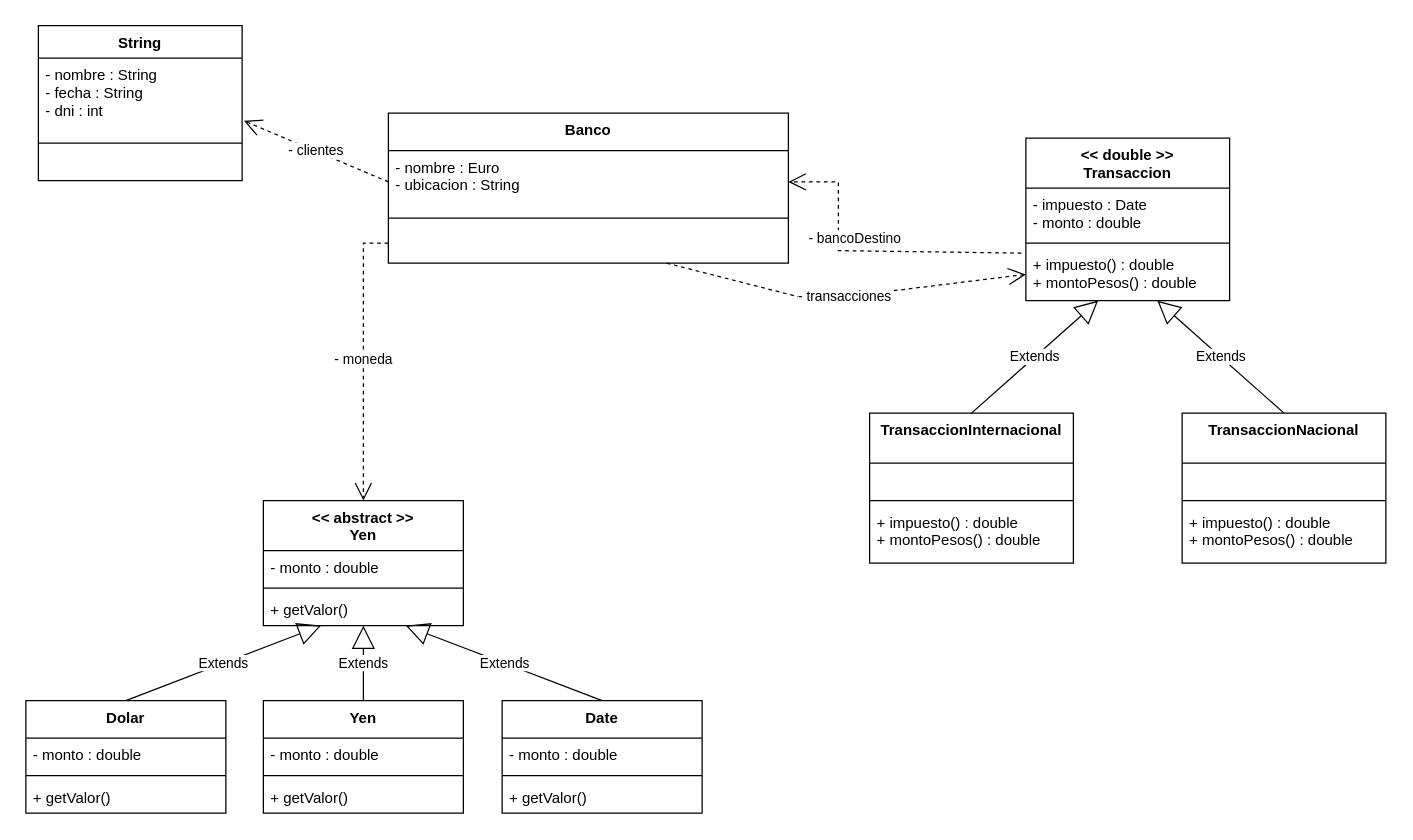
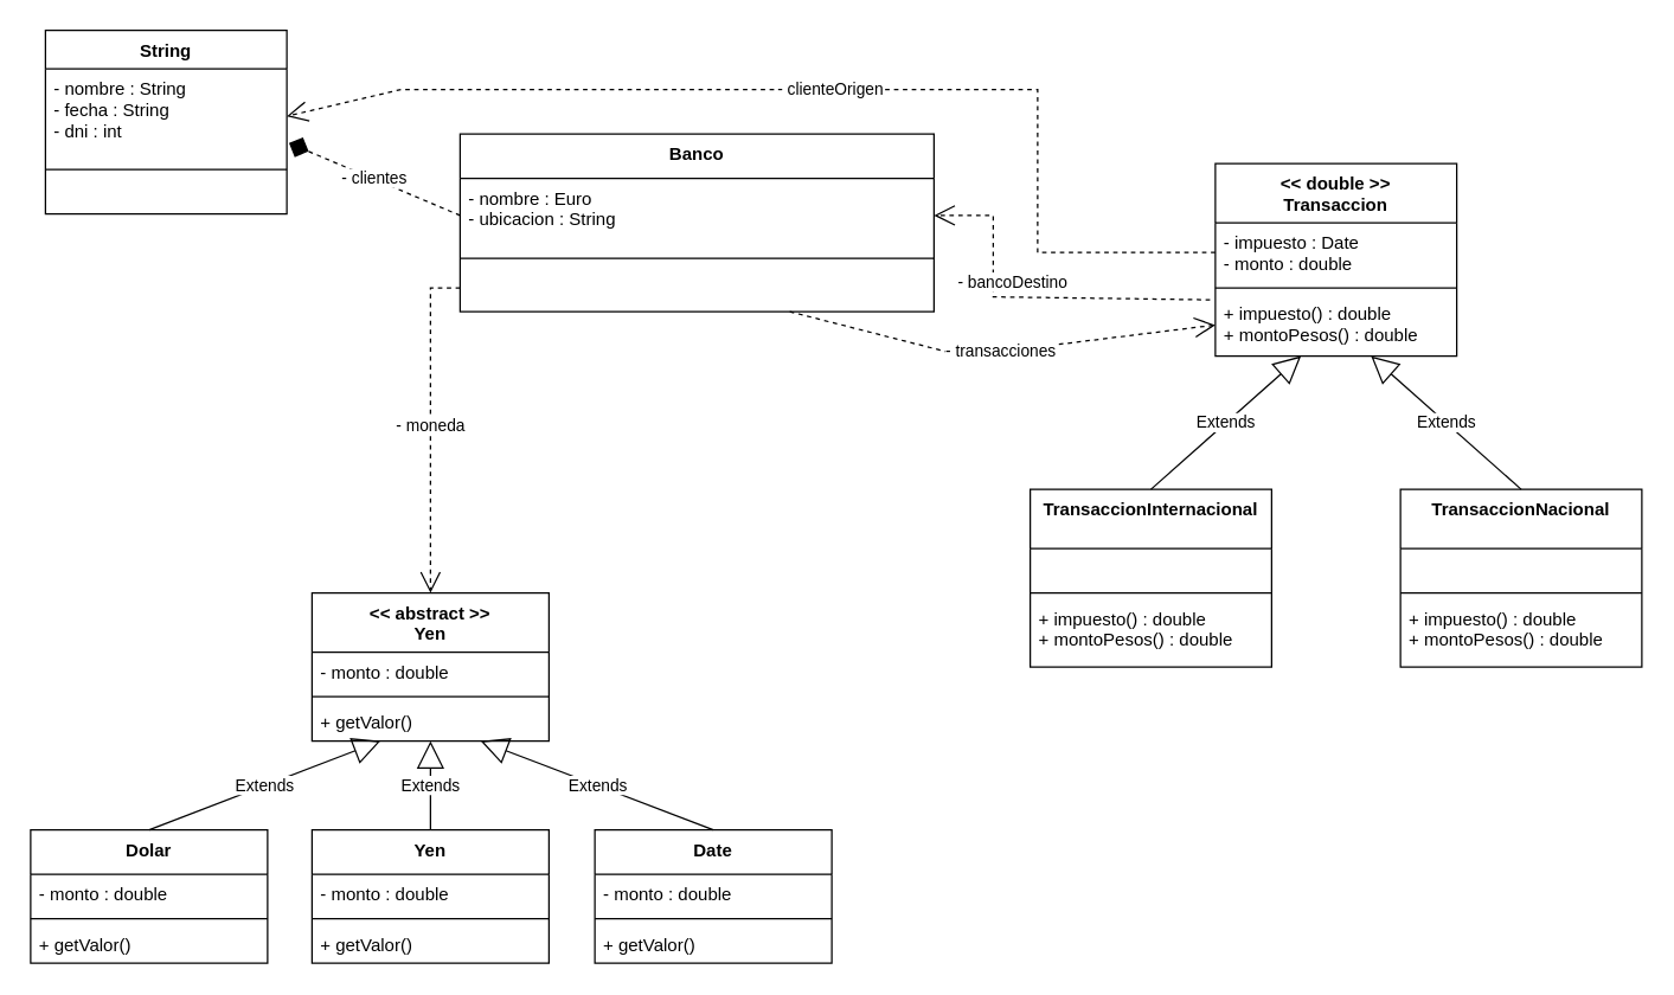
+ <mxCell id="38" value="- clienteOrigen" style="endArrow=open;endSize=12;dashed=1;html=1;rounded=0;entryX=1;entryY=0.5;entryDx=0;entryDy=0;exitX=0;exitY=0.5;exitDx=0;exitDy=0;" parent="1" source="7" target="30" edge="1"><mxGeometry width="160" relative="1" as="geometry"><mxPoint x="640" y="179" as="sourcePoint" /><mxPoint x="504" y="155" as="targetPoint" /><Array as="points"><mxPoint x="700" y="170" /><mxPoint x="700" y="60" /><mxPoint x="270" y="60" /></Array></mxGeometry></mxCell>
- <mxCell id="47" value="- clientes" style="endArrow=open;endSize=12;dashed=1;html=1;rounded=0;entryX=1.009;entryY=0.784;entryDx=0;entryDy=0;exitX=0;exitY=0.5;exitDx=0;exitDy=0;entryPerimeter=0;" edge="1" parent="1" source="3" target="30"><mxGeometry width="160" relative="1" as="geometry"><mxPoint x="260" y="160" as="sourcePoint" /><mxPoint x="210" y="365" as="targetPoint" /><Array as="points" /></mxGeometry></mxCell>
+ <mxCell id="47" value="- clientes" style="endArrow=diamond;endSize=12;dashed=1;html=1;rounded=0;entryX=1.009;entryY=0.784;entryDx=0;entryDy=0;exitX=0;exitY=0.5;exitDx=0;exitDy=0;entryPerimeter=0;" edge="1" parent="1" source="3" target="30"><mxGeometry width="160" relative="1" as="geometry"><mxPoint x="260" y="160" as="sourcePoint" /><mxPoint x="210" y="365" as="targetPoint" /><Array as="points" /></mxGeometry></mxCell>
